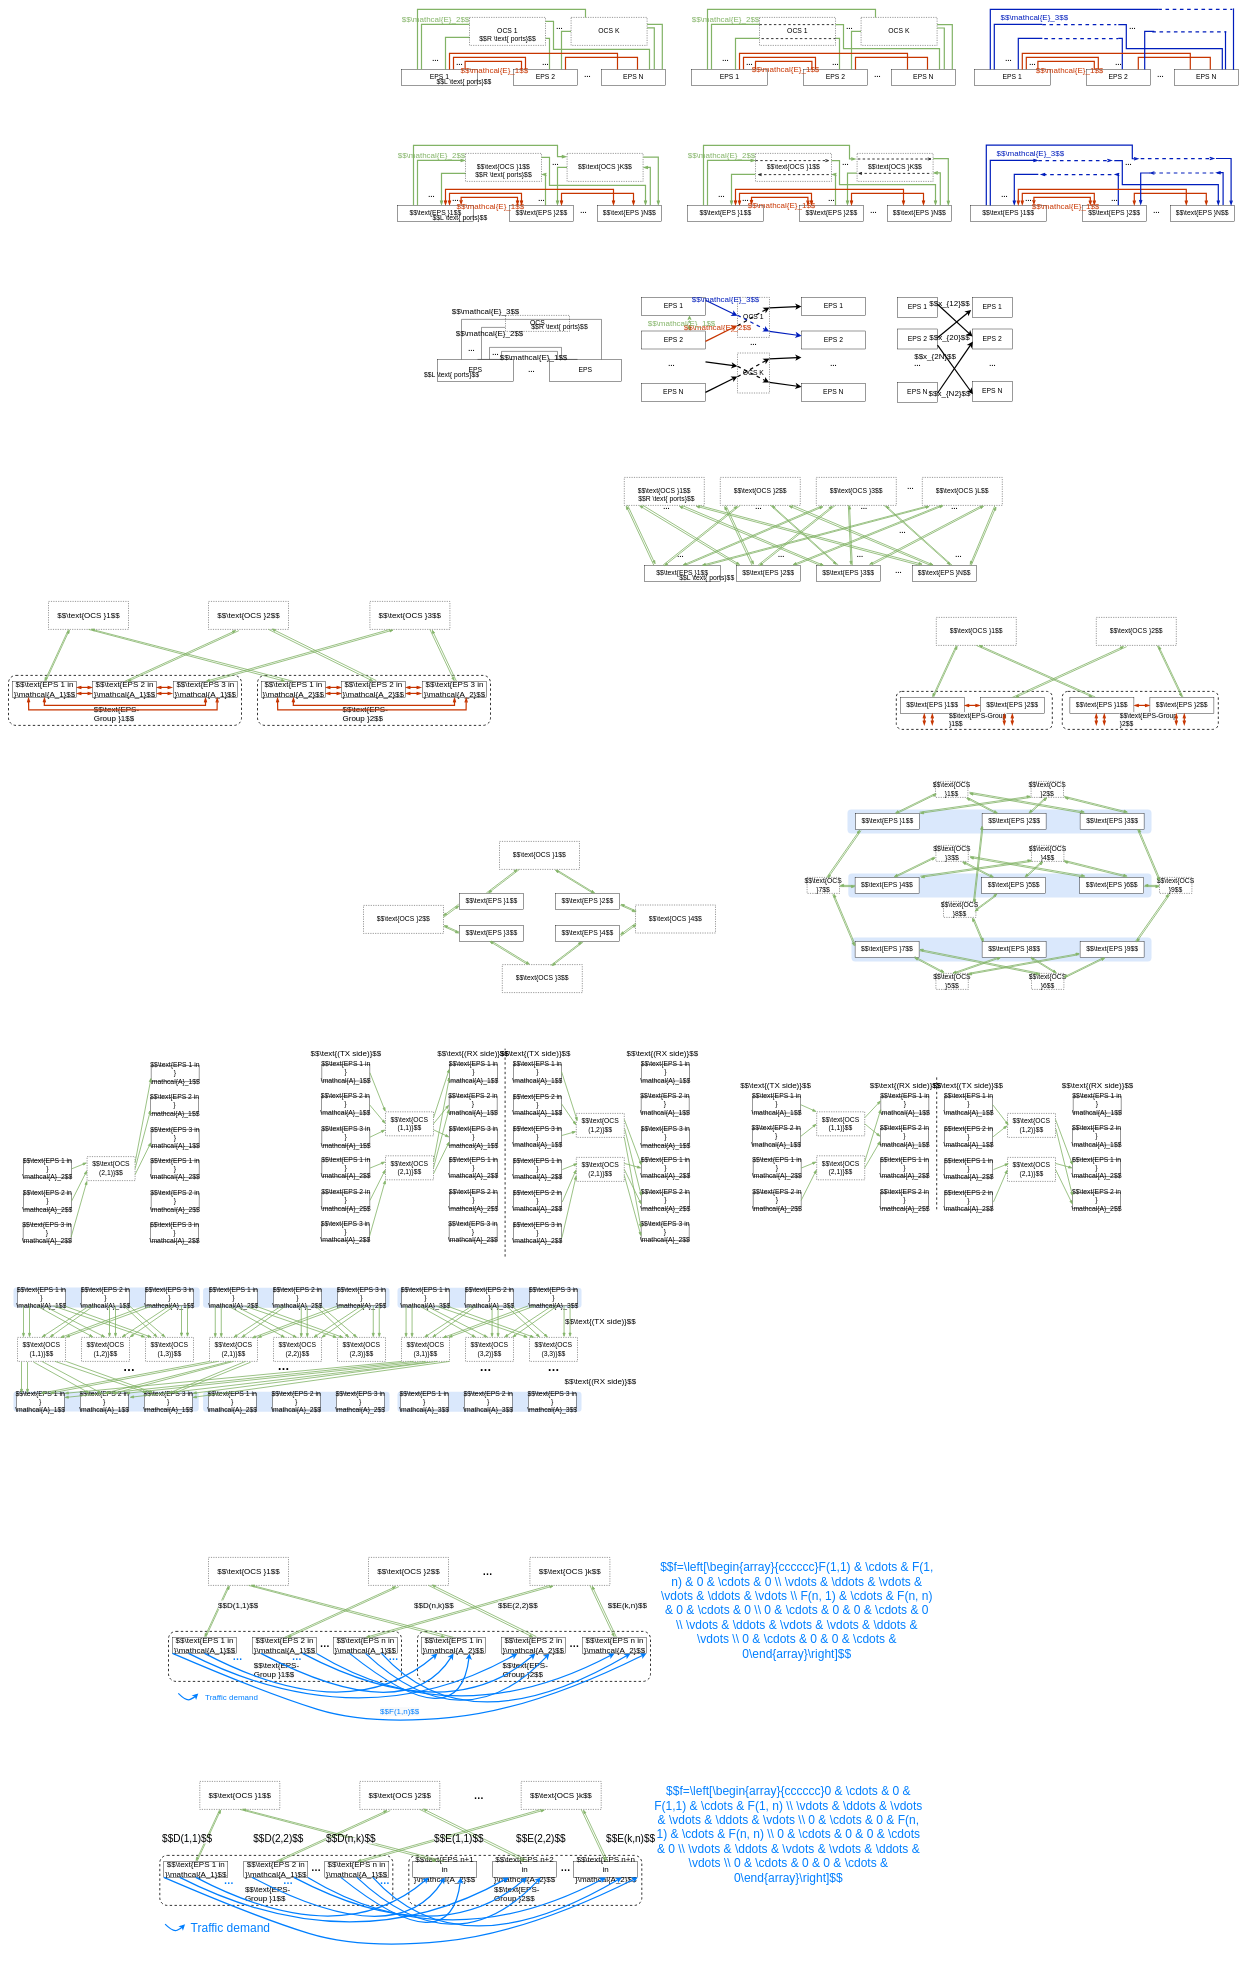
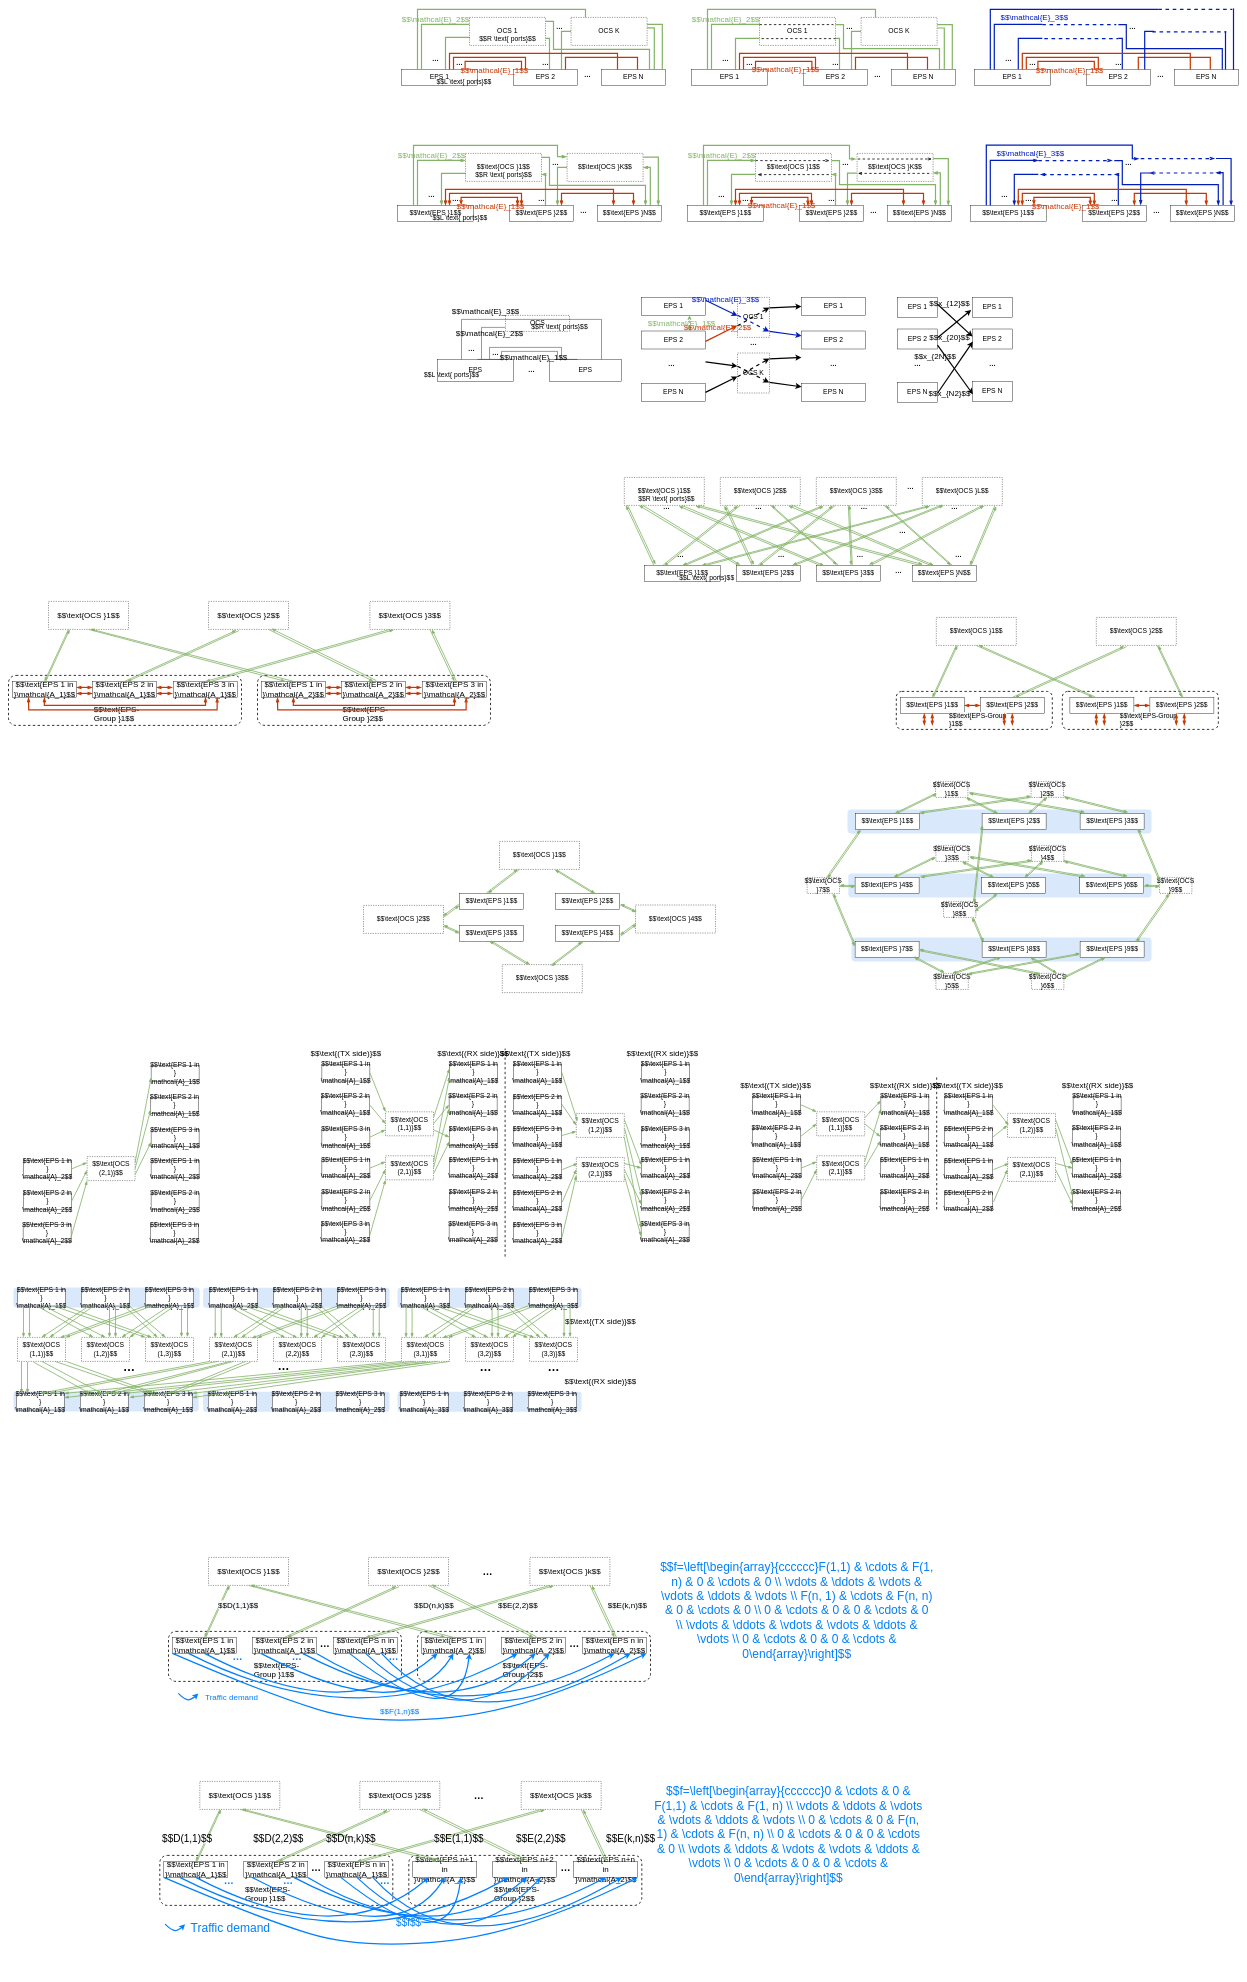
+ <mxCell id="756" value="&lt;span style=&quot;font-family: &amp;#34;helvetica&amp;#34; ; font-style: normal ; font-weight: 400 ; letter-spacing: normal ; text-align: center ; text-indent: 0px ; text-transform: none ; word-spacing: 0px ; background-color: rgb(248 , 249 , 250) ; display: inline ; float: none&quot;&gt;&lt;font color=&quot;#007fff&quot; style=&quot;font-size: 25px&quot;&gt;$$f$$&lt;/font&gt;&lt;/span&gt;" style="text;whiteSpace=wrap;html=1;" parent="1" vertex="1"><mxGeometry x="988" y="4783" width="100" height="63" as="geometry" /></mxCell>
